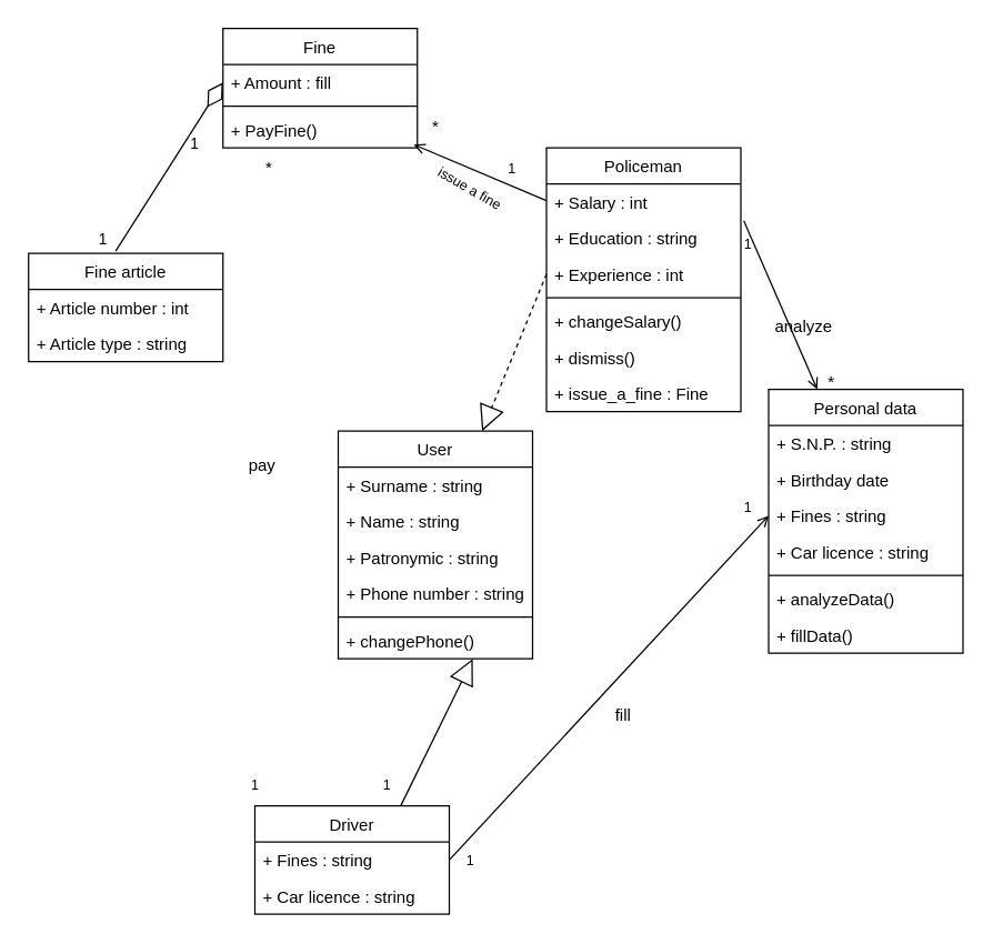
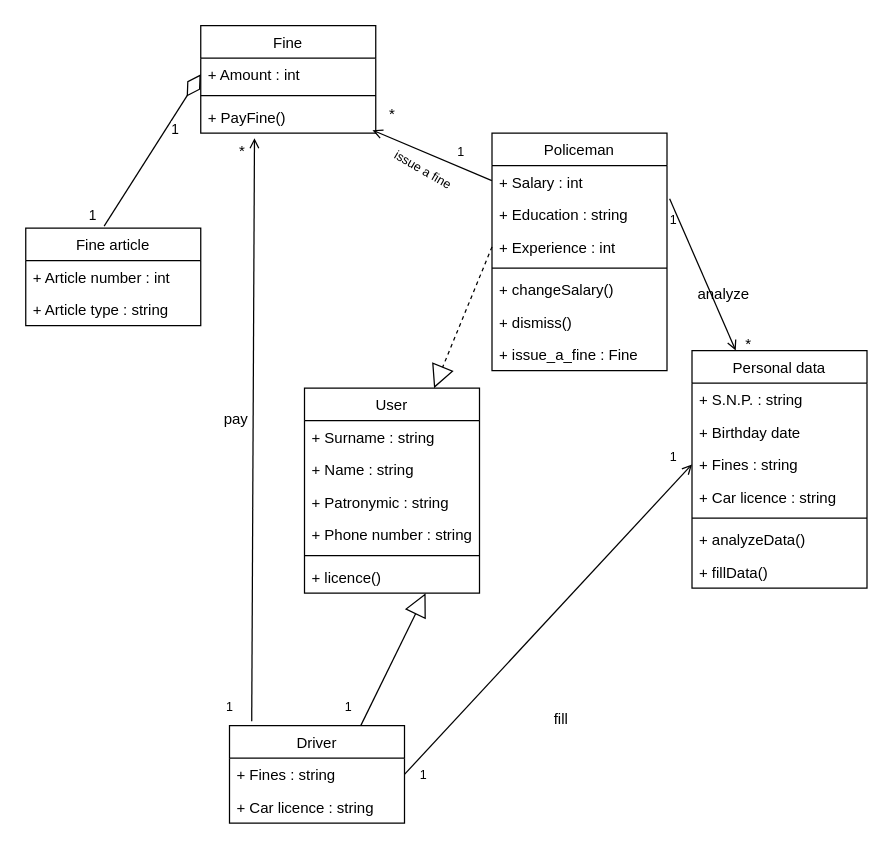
- <mxCell id="38" value="+ Amount : fill" style="text;strokeColor=none;fillColor=none;align=left;verticalAlign=top;spacingLeft=4;spacingRight=4;overflow=hidden;rotatable=0;points=[[0,0.5],[1,0.5]];portConstraint=eastwest;" parent="37" vertex="1"><mxGeometry y="26" width="140" height="26" as="geometry" /></mxCell>
+ <mxCell id="38" value="+ Amount : int" style="text;strokeColor=none;fillColor=none;align=left;verticalAlign=top;spacingLeft=4;spacingRight=4;overflow=hidden;rotatable=0;points=[[0,0.5],[1,0.5]];portConstraint=eastwest;" parent="37" vertex="1"><mxGeometry y="26" width="140" height="26" as="geometry" /></mxCell>
+ <mxCell id="46" value="" style="endArrow=none;html=1;rounded=0;endFill=0;strokeWidth=1;entryX=0.127;entryY=-0.046;entryDx=0;entryDy=0;startArrow=open;startFill=0;endSize=14;entryPerimeter=0;exitX=0.307;exitY=1.154;exitDx=0;exitDy=0;exitPerimeter=0;" parent="1" source="40" target="11" edge="1"><mxGeometry width="50" height="50" relative="1" as="geometry"><mxPoint x="199.96" y="127.61" as="sourcePoint" /><mxPoint x="373" y="549" as="targetPoint" /><Array as="points" /></mxGeometry></mxCell>
- <mxCell id="20" value="+ changePhone()" style="text;strokeColor=none;fillColor=none;align=left;verticalAlign=top;spacingLeft=4;spacingRight=4;overflow=hidden;rotatable=0;points=[[0,0.5],[1,0.5]];portConstraint=eastwest;" vertex="1" parent="14"><mxGeometry y="138" width="140" height="26" as="geometry" /></mxCell>
+ <mxCell id="20" value="+ licence()" style="text;strokeColor=none;fillColor=none;align=left;verticalAlign=top;spacingLeft=4;spacingRight=4;overflow=hidden;rotatable=0;points=[[0,0.5],[1,0.5]];portConstraint=eastwest;" vertex="1" parent="14"><mxGeometry y="138" width="140" height="26" as="geometry" /></mxCell>
- <mxCell id="36" value="&lt;font style=&quot;font-size: 12px;&quot;&gt;fill&lt;/font&gt;" style="text;html=1;align=center;verticalAlign=middle;resizable=0;points=[];autosize=1;strokeColor=none;fillColor=none;fontSize=10;" parent="1" vertex="1"><mxGeometry x="433" y="500" width="30" height="30" as="geometry" /></mxCell>
+ <mxCell id="36" value="&lt;font style=&quot;font-size: 12px;&quot;&gt;fill&lt;/font&gt;" style="text;html=1;align=center;verticalAlign=middle;resizable=0;points=[];autosize=1;strokeColor=none;fillColor=none;fontSize=10;" parent="1" vertex="1"><mxGeometry x="433" y="560" width="30" height="30" as="geometry" /></mxCell>
